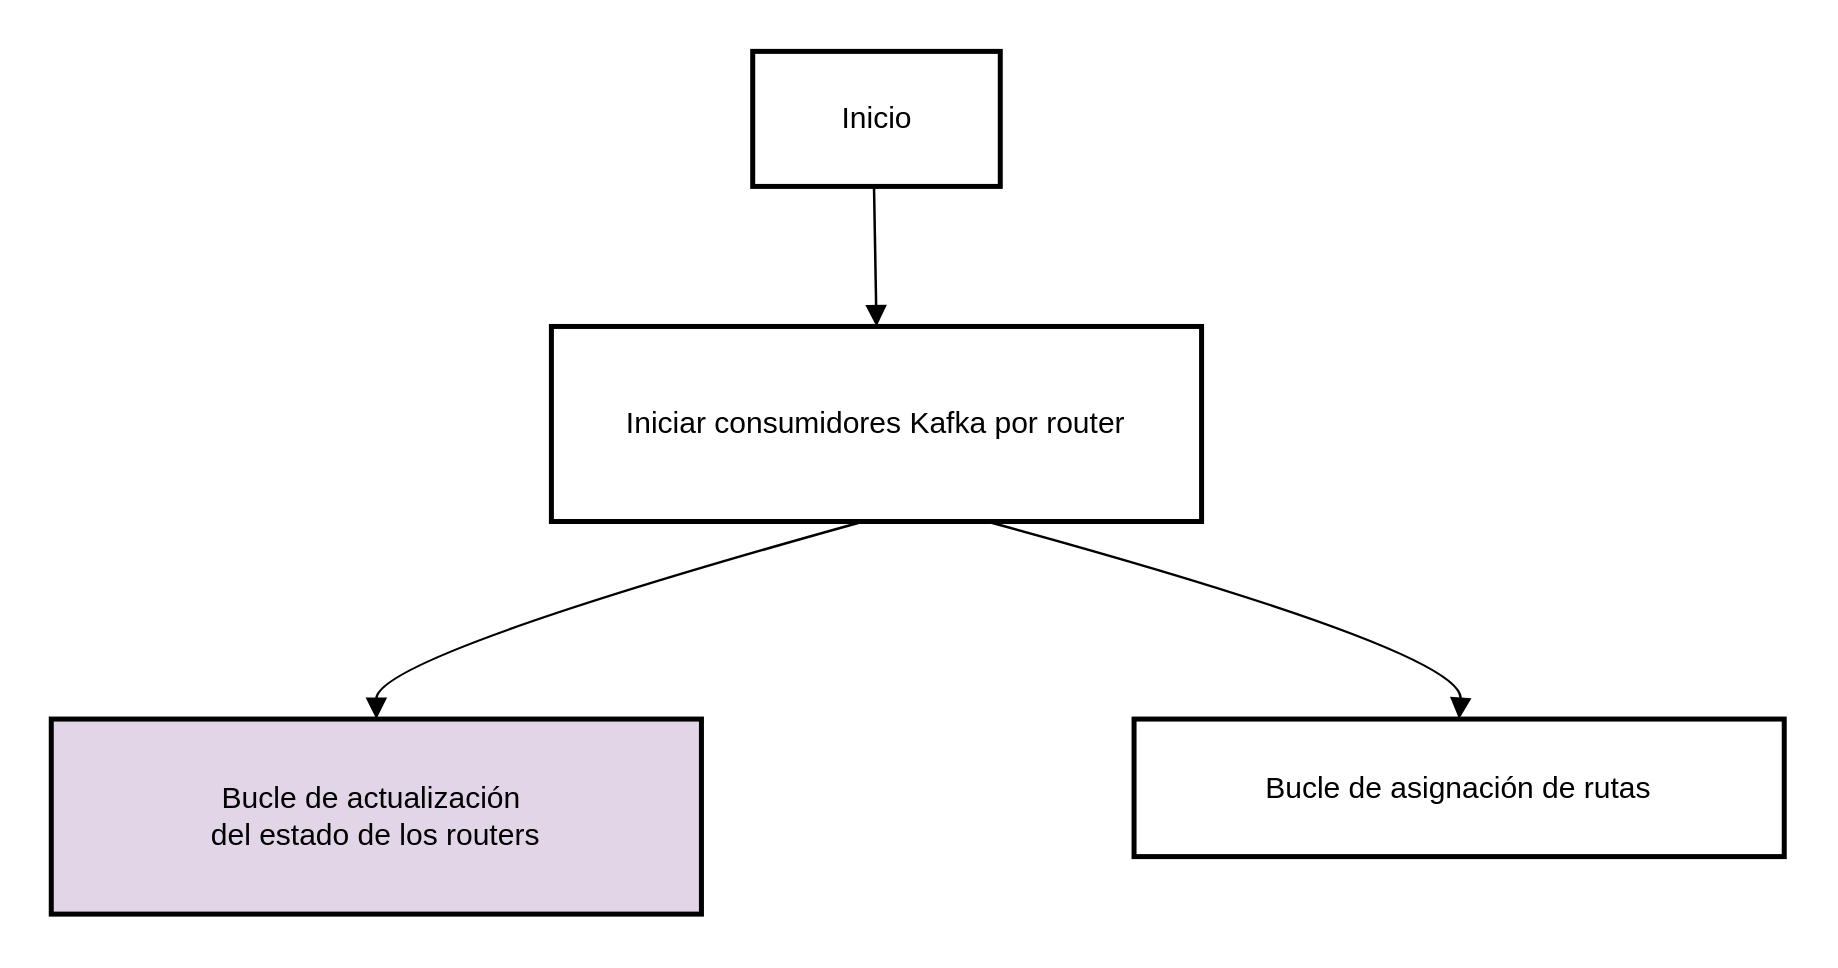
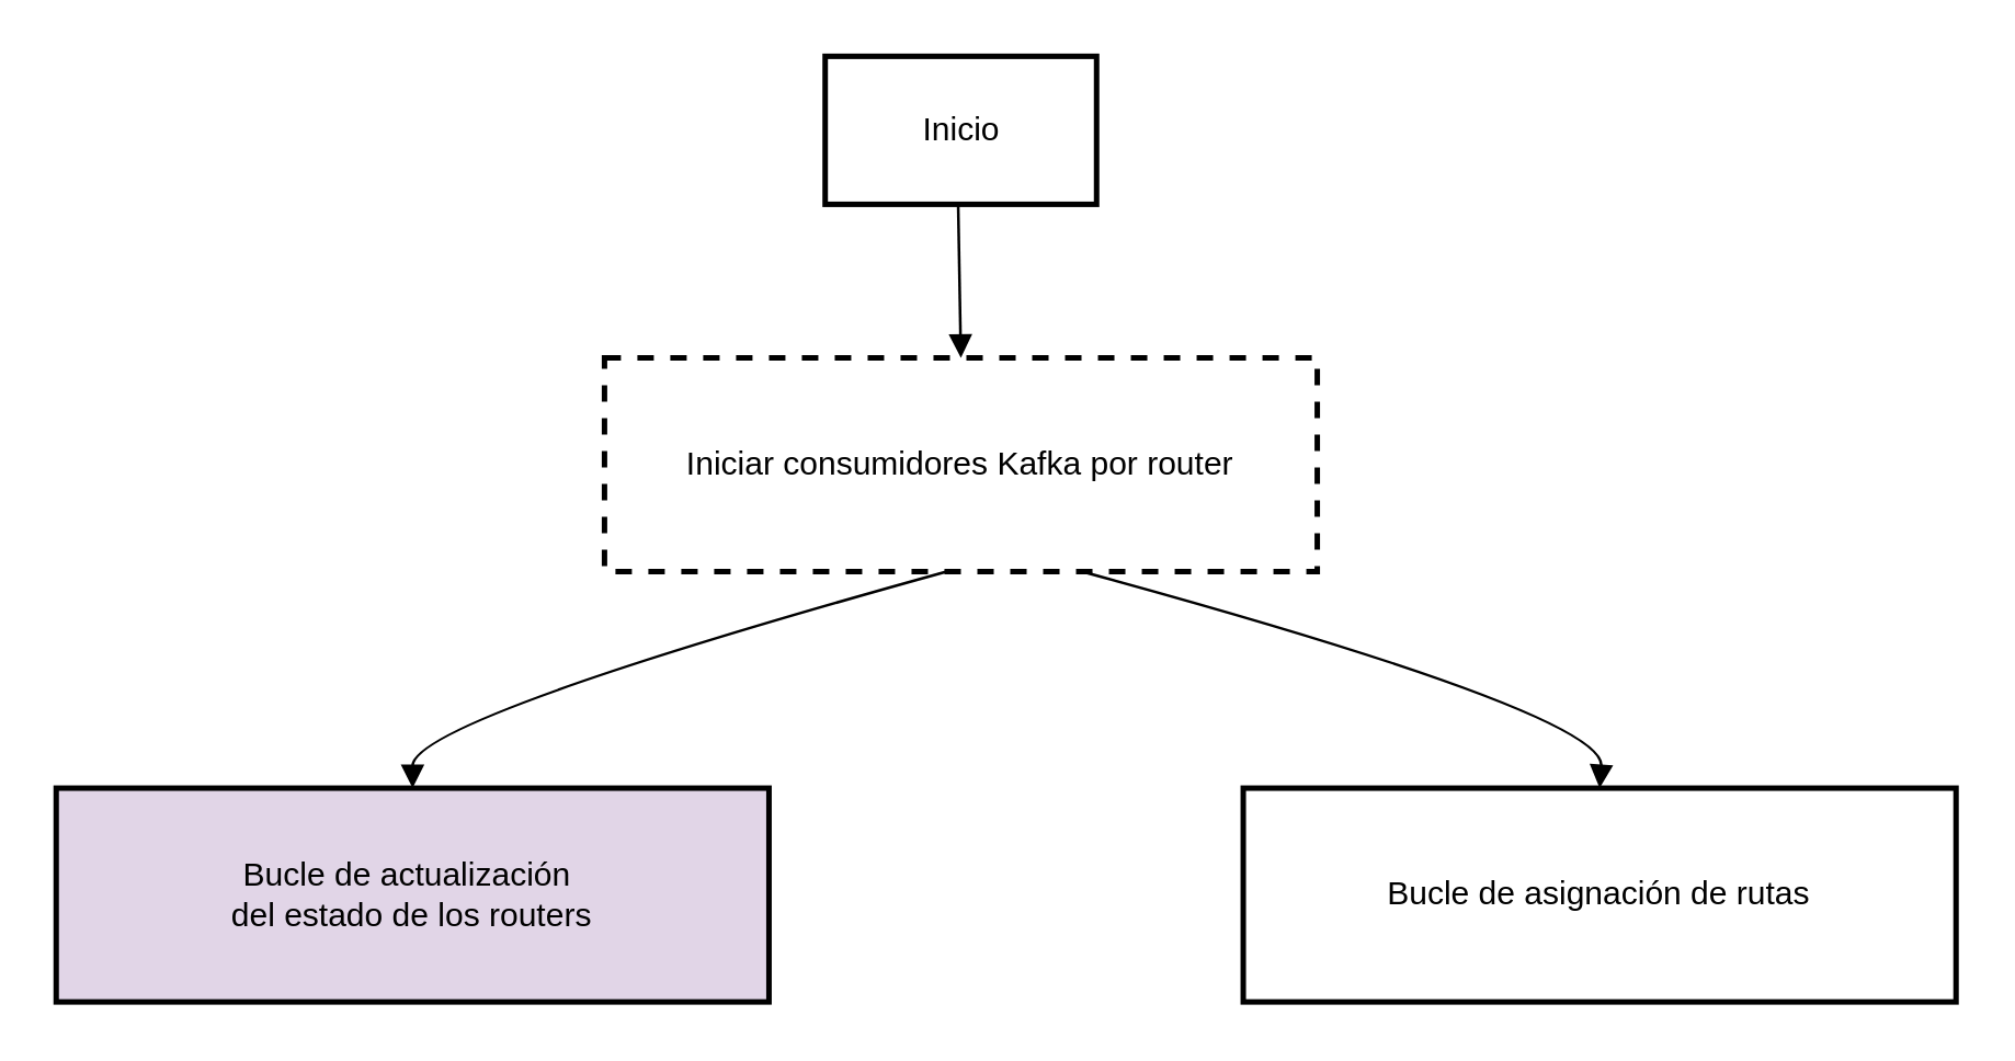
- <mxCell id="3" value="Iniciar consumidores Kafka por router" style="whiteSpace=wrap;strokeWidth=2;" parent="1" vertex="1"><mxGeometry x="220" y="130" width="260" height="78" as="geometry" /></mxCell>
+ <mxCell id="3" value="Iniciar consumidores Kafka por router" style="whiteSpace=wrap;strokeWidth=2;dashed=1;" parent="1" vertex="1"><mxGeometry x="220" y="130" width="260" height="78" as="geometry" /></mxCell>
- <mxCell id="4" value="Bucle de asignación de rutas" style="whiteSpace=wrap;strokeWidth=2;" parent="1" vertex="1"><mxGeometry x="453" y="287" width="260" height="55" as="geometry" /></mxCell>
+ <mxCell id="4" value="Bucle de asignación de rutas" style="whiteSpace=wrap;strokeWidth=2;" parent="1" vertex="1"><mxGeometry x="453" y="287" width="260" height="78" as="geometry" /></mxCell>
